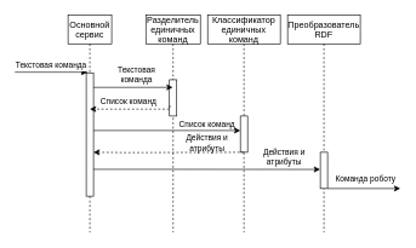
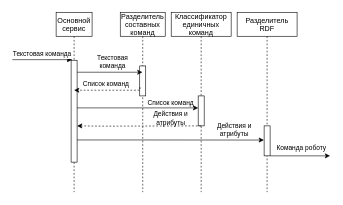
- <mxCell id="5" value="Разделитель&#10;единичных &#10;команд" style="shape=umlLifeline;perimeter=lifelinePerimeter;container=1;collapsible=0;recursiveResize=0;rounded=0;shadow=0;strokeWidth=1;" parent="1" vertex="1"><mxGeometry x="200" y="20" width="75" height="300" as="geometry" /></mxCell>
+ <mxCell id="5" value="Разделитель&#10;составных &#10;команд" style="shape=umlLifeline;perimeter=lifelinePerimeter;container=1;collapsible=0;recursiveResize=0;rounded=0;shadow=0;strokeWidth=1;" parent="1" vertex="1"><mxGeometry x="200" y="20" width="75" height="300" as="geometry" /></mxCell>
- <mxCell id="16" value="Преобразователь &#10;RDF" style="shape=umlLifeline;perimeter=lifelinePerimeter;container=1;collapsible=0;recursiveResize=0;rounded=0;shadow=0;strokeWidth=1;" parent="1" vertex="1"><mxGeometry x="395" y="20" width="100.004" height="300" as="geometry" /></mxCell>
+ <mxCell id="16" value="Разделитель &#10;RDF" style="shape=umlLifeline;perimeter=lifelinePerimeter;container=1;collapsible=0;recursiveResize=0;rounded=0;shadow=0;strokeWidth=1;" parent="1" vertex="1"><mxGeometry x="395" y="20" width="100.004" height="300" as="geometry" /></mxCell>
